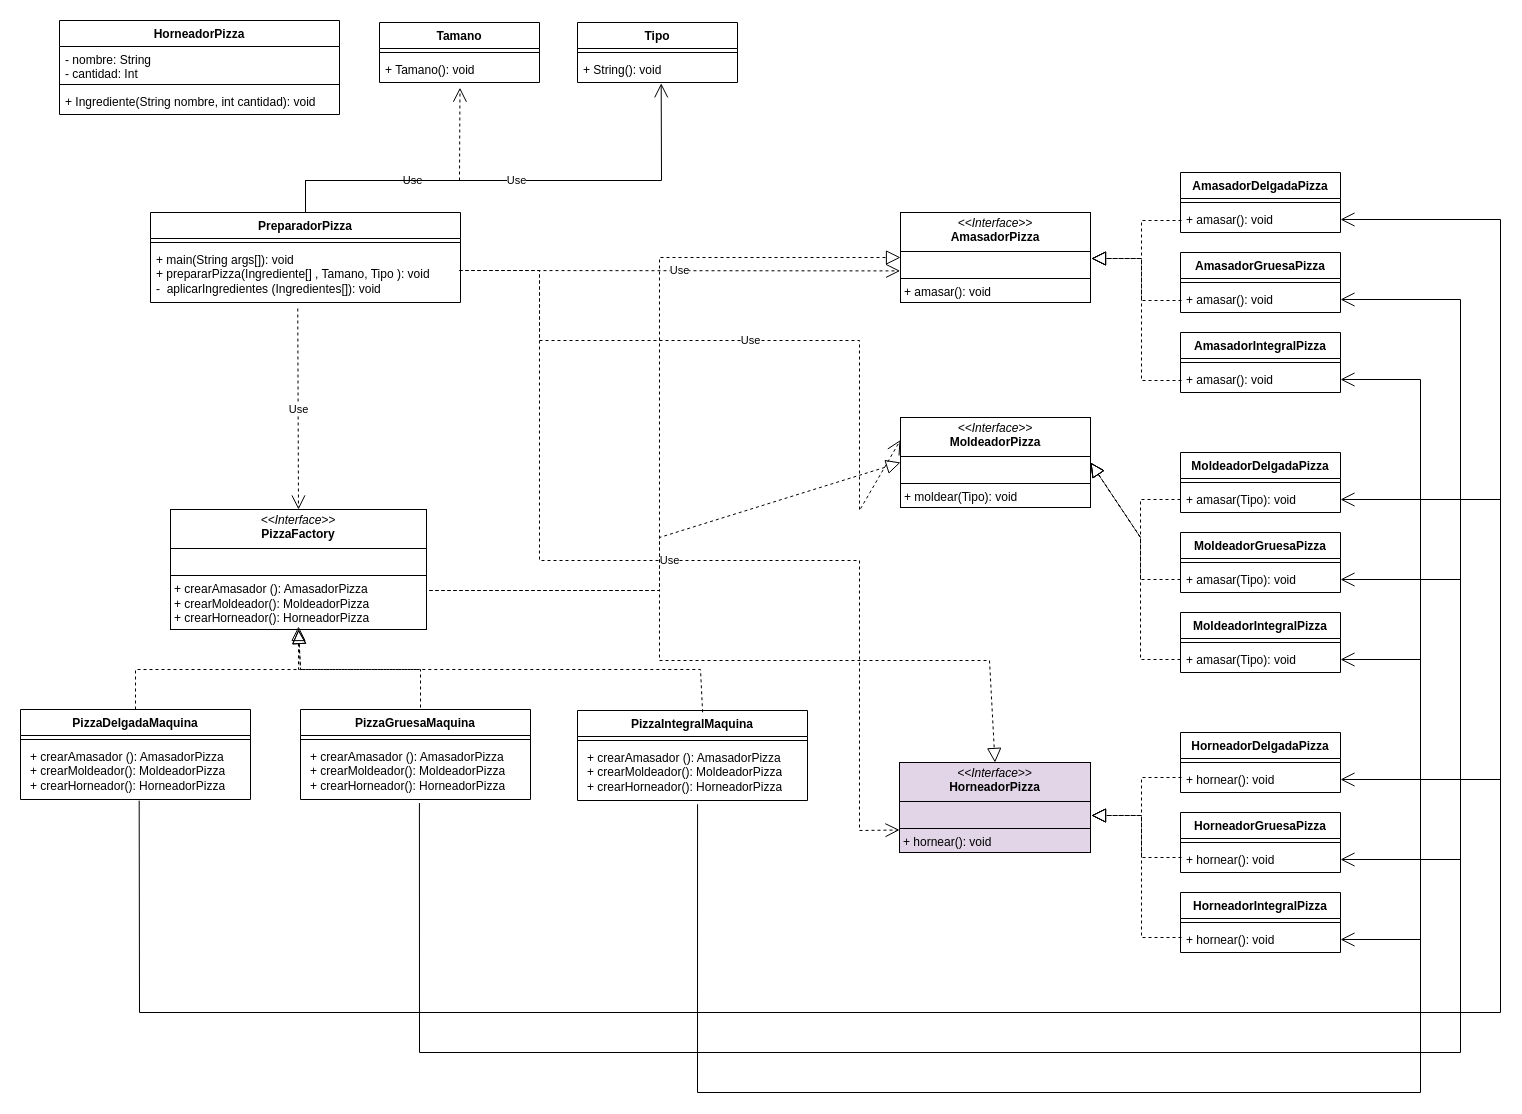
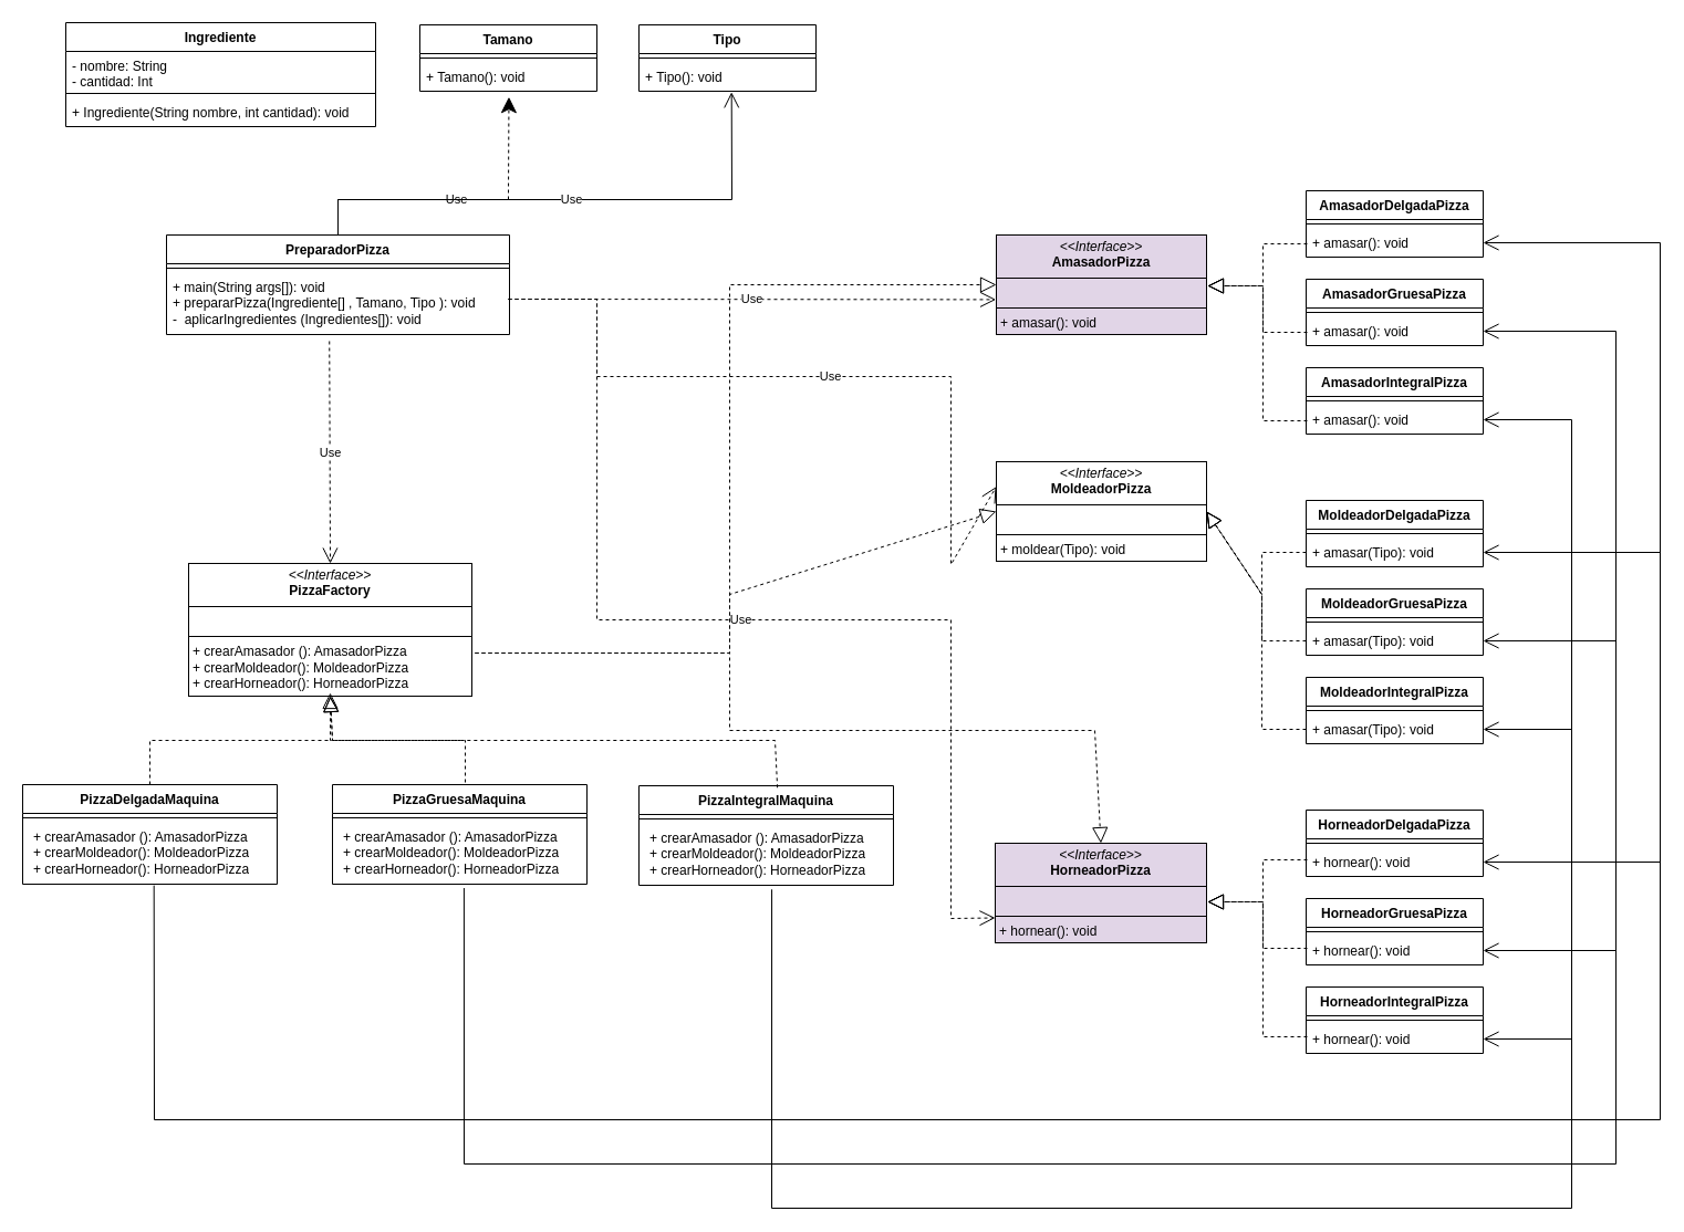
- <mxCell id="67" value="HorneadorPizza" style="swimlane;fontStyle=1;align=center;verticalAlign=top;childLayout=stackLayout;horizontal=1;startSize=26;horizontalStack=0;resizeParent=1;resizeParentMax=0;resizeLast=0;collapsible=1;marginBottom=0;whiteSpace=wrap;html=1;" vertex="1" parent="1"><mxGeometry x="59" width="280" height="94" as="geometry" y="20" /></mxCell>
+ <mxCell id="67" value="Ingrediente" style="swimlane;fontStyle=1;align=center;verticalAlign=top;childLayout=stackLayout;horizontal=1;startSize=26;horizontalStack=0;resizeParent=1;resizeParentMax=0;resizeLast=0;collapsible=1;marginBottom=0;whiteSpace=wrap;html=1;" vertex="1" parent="1"><mxGeometry x="59" width="280" height="94" as="geometry" y="20" /></mxCell>
- <mxCell id="76" value="+ String(): void" style="text;strokeColor=none;fillColor=none;align=left;verticalAlign=top;spacingLeft=4;spacingRight=4;overflow=hidden;rotatable=0;points=[[0,0.5],[1,0.5]];portConstraint=eastwest;whiteSpace=wrap;html=1;" vertex="1" parent="74"><mxGeometry y="34" width="160" height="26" as="geometry" /></mxCell>
+ <mxCell id="76" value="+ Tipo(): void" style="text;strokeColor=none;fillColor=none;align=left;verticalAlign=top;spacingLeft=4;spacingRight=4;overflow=hidden;rotatable=0;points=[[0,0.5],[1,0.5]];portConstraint=eastwest;whiteSpace=wrap;html=1;" vertex="1" parent="74"><mxGeometry y="34" width="160" height="26" as="geometry" /></mxCell>
- <mxCell id="80" value="Use" style="endArrow=open;endSize=12;dashed=1;html=1;rounded=0;exitX=0.5;exitY=0;exitDx=0;exitDy=0;entryX=0.503;entryY=1.2;entryDx=0;entryDy=0;entryPerimeter=0;" edge="1" parent="1" source="2" target="73"><mxGeometry width="160" relative="1" as="geometry"><mxPoint x="379" y="160" as="sourcePoint" /><mxPoint x="539" y="160" as="targetPoint" /><Array as="points"><mxPoint x="305" y="180" /><mxPoint x="459" y="180" /></Array></mxGeometry></mxCell>
+ <mxCell id="80" value="Use" style="endArrow=classic;endSize=12;dashed=1;html=1;rounded=0;exitX=0.5;exitY=0;exitDx=0;exitDy=0;entryX=0.503;entryY=1.2;entryDx=0;entryDy=0;entryPerimeter=0;" edge="1" parent="1" source="2" target="73"><mxGeometry width="160" relative="1" as="geometry"><mxPoint x="379" y="160" as="sourcePoint" /><mxPoint x="539" y="160" as="targetPoint" /><Array as="points"><mxPoint x="305" y="180" /><mxPoint x="459" y="180" /></Array></mxGeometry></mxCell>
- <mxCell id="20" value="&lt;p style=&quot;margin:0px;margin-top:4px;text-align:center;&quot;&gt;&lt;i&gt;&amp;lt;&amp;lt;Interface&amp;gt;&amp;gt;&lt;/i&gt;&lt;br&gt;&lt;b&gt;AmasadorPizza&lt;/b&gt;&lt;/p&gt;&lt;hr size=&quot;1&quot; style=&quot;border-style:solid;&quot;&gt;&lt;p style=&quot;margin:0px;margin-left:4px;&quot;&gt;&lt;br&gt;&lt;/p&gt;&lt;hr size=&quot;1&quot; style=&quot;border-style:solid;&quot;&gt;&lt;p style=&quot;margin:0px;margin-left:4px;&quot;&gt;+ amasar(): void&lt;br&gt;&lt;br&gt;&lt;/p&gt;" style="verticalAlign=top;align=left;overflow=fill;html=1;whiteSpace=wrap;" vertex="1" parent="1"><mxGeometry x="900" y="212" width="190" height="90" as="geometry" /></mxCell>
+ <mxCell id="20" value="&lt;p style=&quot;margin:0px;margin-top:4px;text-align:center;&quot;&gt;&lt;i&gt;&amp;lt;&amp;lt;Interface&amp;gt;&amp;gt;&lt;/i&gt;&lt;br&gt;&lt;b&gt;AmasadorPizza&lt;/b&gt;&lt;/p&gt;&lt;hr size=&quot;1&quot; style=&quot;border-style:solid;&quot;&gt;&lt;p style=&quot;margin:0px;margin-left:4px;&quot;&gt;&lt;br&gt;&lt;/p&gt;&lt;hr size=&quot;1&quot; style=&quot;border-style:solid;&quot;&gt;&lt;p style=&quot;margin:0px;margin-left:4px;&quot;&gt;+ amasar(): void&lt;br&gt;&lt;br&gt;&lt;/p&gt;" style="verticalAlign=top;align=left;overflow=fill;html=1;whiteSpace=wrap;fillColor=#e1d5e7;" vertex="1" parent="1"><mxGeometry x="900" y="212" width="190" height="90" as="geometry" /></mxCell>
